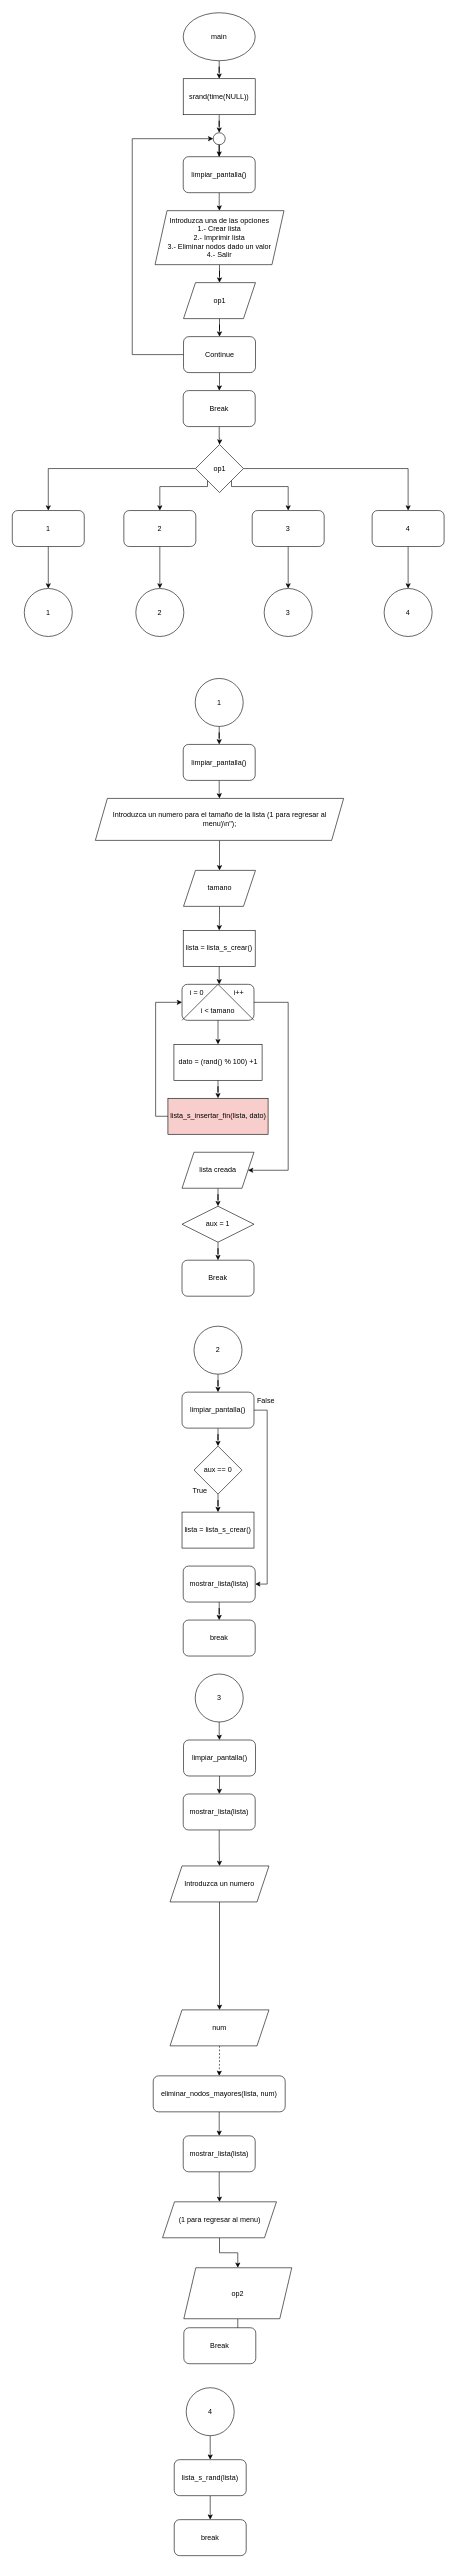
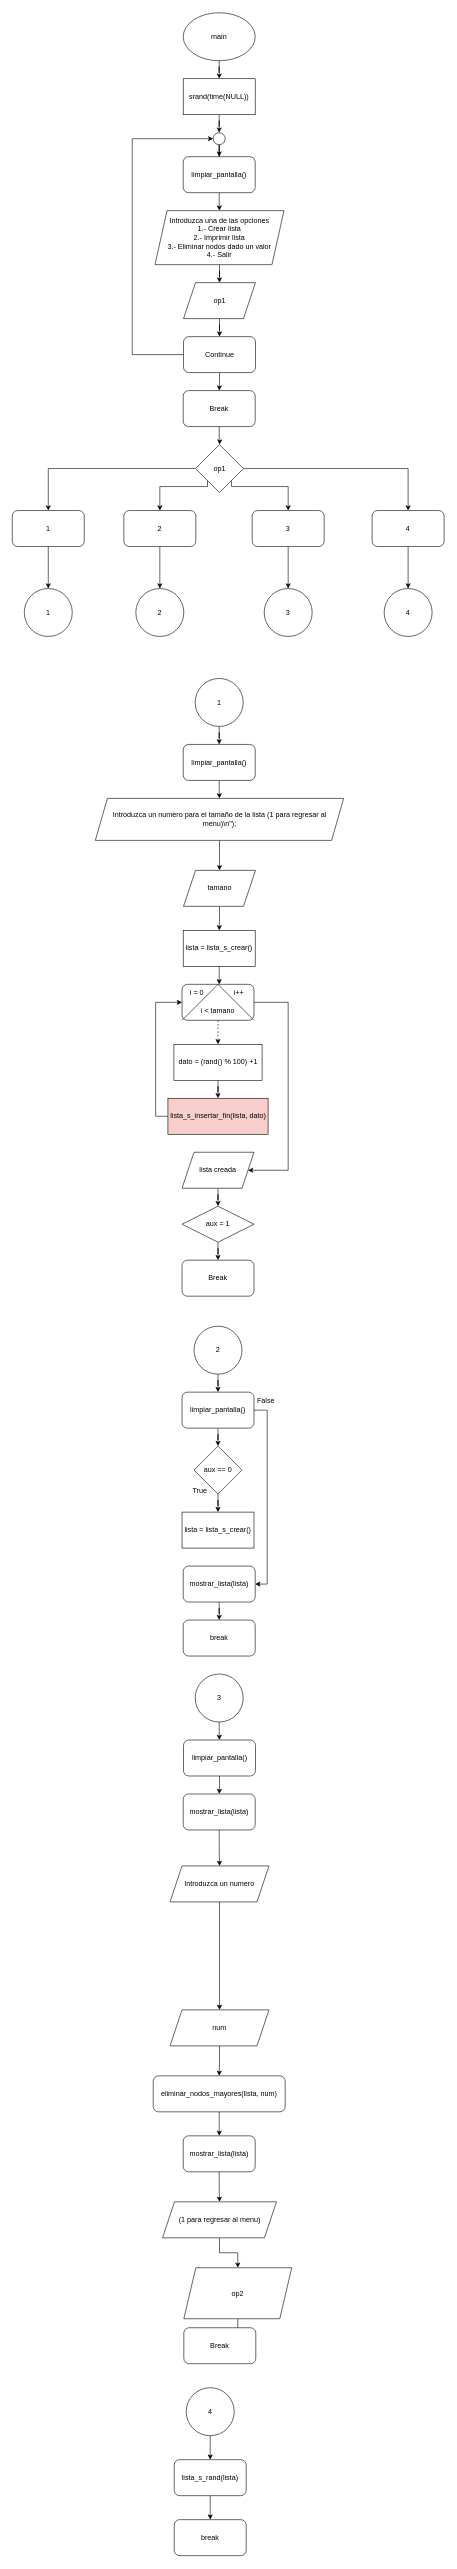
- <mxCell id="55" value="" style="edgeStyle=orthogonalEdgeStyle;rounded=0;orthogonalLoop=1;jettySize=auto;html=1;" edge="1" parent="1" source="49" target="54"><mxGeometry relative="1" as="geometry" /></mxCell>
+ <mxCell id="55" value="" style="edgeStyle=orthogonalEdgeStyle;rounded=0;orthogonalLoop=1;jettySize=auto;html=1;dashed=1;" edge="1" parent="1" source="49" target="54"><mxGeometry relative="1" as="geometry" /></mxCell>
- <mxCell id="85" style="edgeStyle=orthogonalEdgeStyle;rounded=0;orthogonalLoop=1;jettySize=auto;html=1;dashed=1;" edge="1" parent="1" source="86" target="88"><mxGeometry relative="1" as="geometry" /></mxCell>
+ <mxCell id="85" style="edgeStyle=orthogonalEdgeStyle;rounded=0;orthogonalLoop=1;jettySize=auto;html=1;" edge="1" parent="1" source="86" target="88"><mxGeometry relative="1" as="geometry" /></mxCell>
